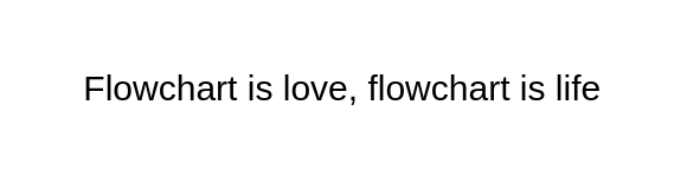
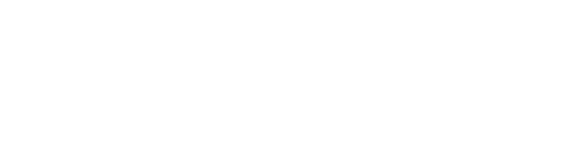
- <mxCell id="2" value="Flowchart is love, flowchart is life" style="text;html=1;align=center;verticalAlign=middle;resizable=0;points=[];autosize=1;" vertex="1" parent="1"><mxGeometry x="20" y="20" width="190" height="20" as="geometry" /></mxCell>
